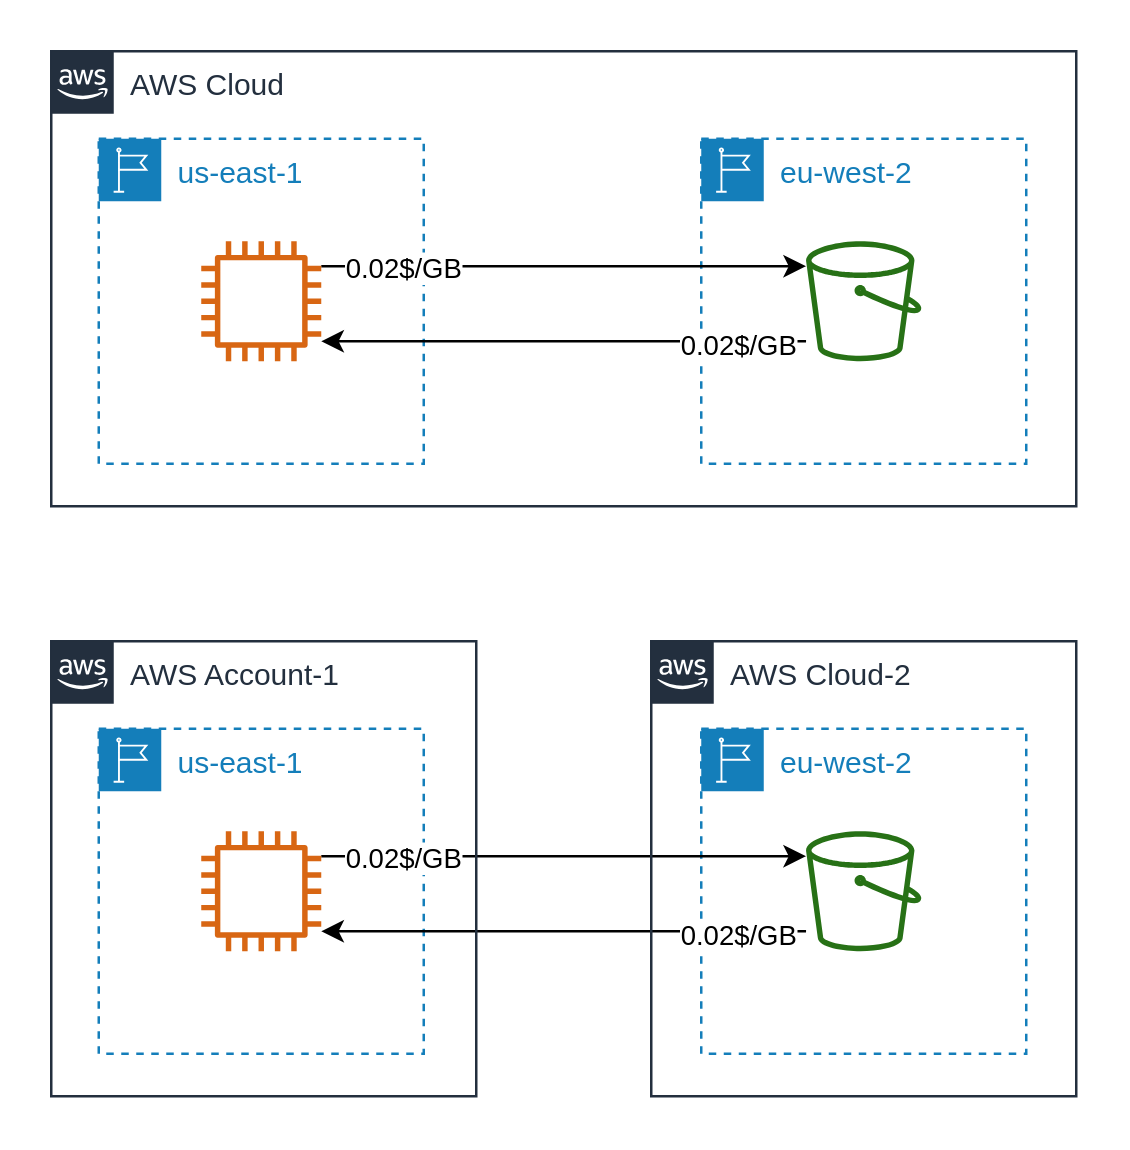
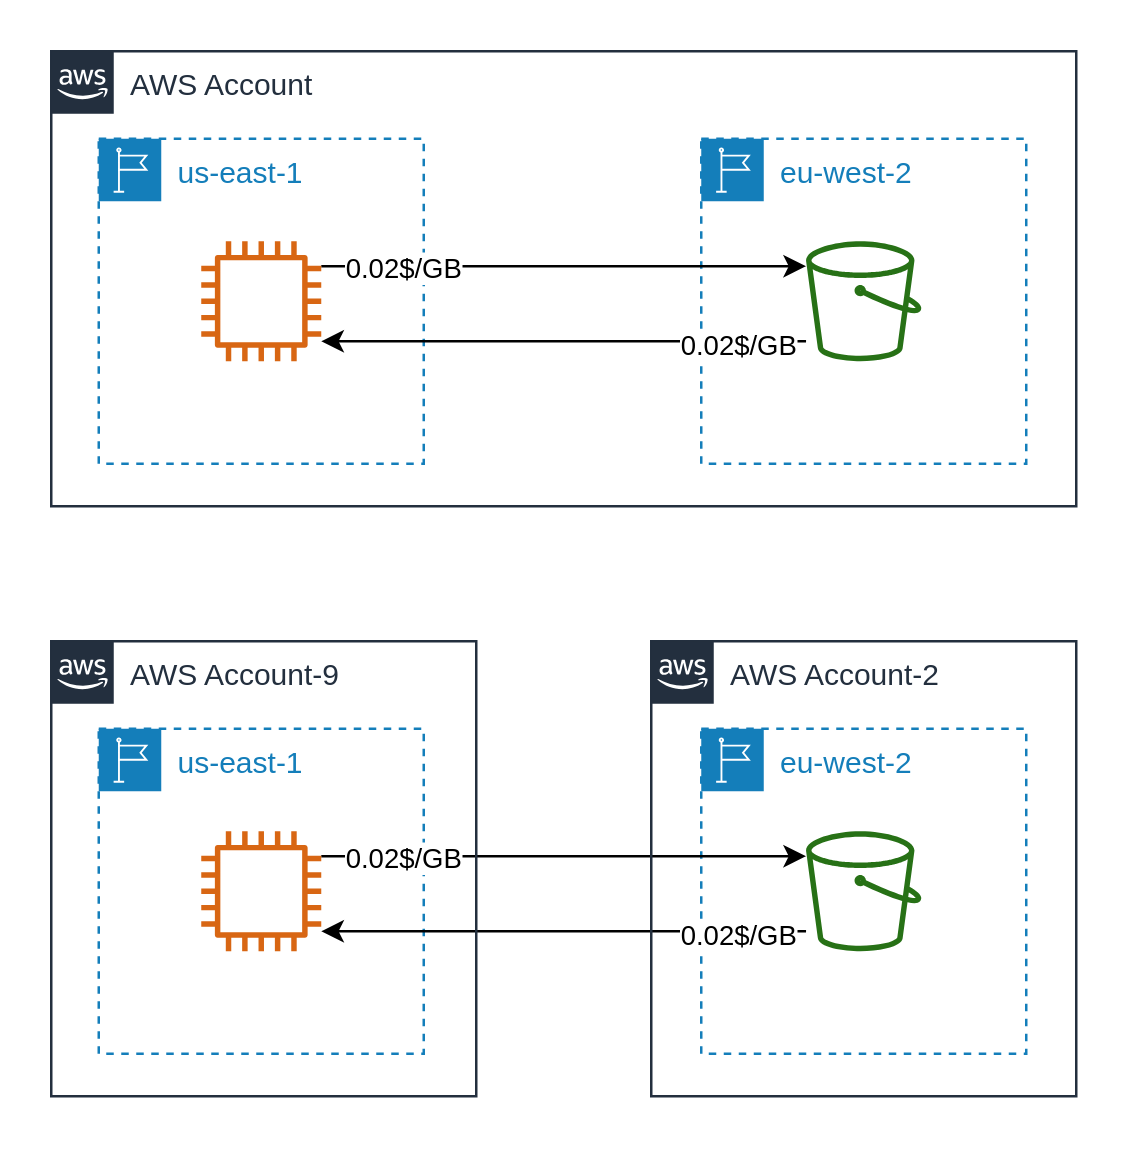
- <mxCell id="10" value="AWS Cloud" style="points=[[0,0],[0.25,0],[0.5,0],[0.75,0],[1,0],[1,0.25],[1,0.5],[1,0.75],[1,1],[0.75,1],[0.5,1],[0.25,1],[0,1],[0,0.75],[0,0.5],[0,0.25]];outlineConnect=0;gradientColor=none;html=1;whiteSpace=wrap;fontSize=12;fontStyle=0;shape=mxgraph.aws4.group;grIcon=mxgraph.aws4.group_aws_cloud_alt;strokeColor=#232F3E;fillColor=none;verticalAlign=top;align=left;spacingLeft=30;fontColor=#232F3E;dashed=0;" vertex="1" parent="1"><mxGeometry x="20" y="20" width="410" height="182" as="geometry" /></mxCell>
+ <mxCell id="10" value="AWS Account" style="points=[[0,0],[0.25,0],[0.5,0],[0.75,0],[1,0],[1,0.25],[1,0.5],[1,0.75],[1,1],[0.75,1],[0.5,1],[0.25,1],[0,1],[0,0.75],[0,0.5],[0,0.25]];outlineConnect=0;gradientColor=none;html=1;whiteSpace=wrap;fontSize=12;fontStyle=0;shape=mxgraph.aws4.group;grIcon=mxgraph.aws4.group_aws_cloud_alt;strokeColor=#232F3E;fillColor=none;verticalAlign=top;align=left;spacingLeft=30;fontColor=#232F3E;dashed=0;" vertex="1" parent="1"><mxGeometry x="20" y="20" width="410" height="182" as="geometry" /></mxCell>
- <mxCell id="19" value="AWS Account-1" style="points=[[0,0],[0.25,0],[0.5,0],[0.75,0],[1,0],[1,0.25],[1,0.5],[1,0.75],[1,1],[0.75,1],[0.5,1],[0.25,1],[0,1],[0,0.75],[0,0.5],[0,0.25]];outlineConnect=0;gradientColor=none;html=1;whiteSpace=wrap;fontSize=12;fontStyle=0;shape=mxgraph.aws4.group;grIcon=mxgraph.aws4.group_aws_cloud_alt;strokeColor=#232F3E;fillColor=none;verticalAlign=top;align=left;spacingLeft=30;fontColor=#232F3E;dashed=0;" vertex="1" parent="1"><mxGeometry x="20" y="256" width="170" height="182" as="geometry" /></mxCell>
+ <mxCell id="19" value="AWS Account-9" style="points=[[0,0],[0.25,0],[0.5,0],[0.75,0],[1,0],[1,0.25],[1,0.5],[1,0.75],[1,1],[0.75,1],[0.5,1],[0.25,1],[0,1],[0,0.75],[0,0.5],[0,0.25]];outlineConnect=0;gradientColor=none;html=1;whiteSpace=wrap;fontSize=12;fontStyle=0;shape=mxgraph.aws4.group;grIcon=mxgraph.aws4.group_aws_cloud_alt;strokeColor=#232F3E;fillColor=none;verticalAlign=top;align=left;spacingLeft=30;fontColor=#232F3E;dashed=0;" vertex="1" parent="1"><mxGeometry x="20" y="256" width="170" height="182" as="geometry" /></mxCell>
- <mxCell id="20" value="AWS Cloud-2" style="points=[[0,0],[0.25,0],[0.5,0],[0.75,0],[1,0],[1,0.25],[1,0.5],[1,0.75],[1,1],[0.75,1],[0.5,1],[0.25,1],[0,1],[0,0.75],[0,0.5],[0,0.25]];outlineConnect=0;gradientColor=none;html=1;whiteSpace=wrap;fontSize=12;fontStyle=0;shape=mxgraph.aws4.group;grIcon=mxgraph.aws4.group_aws_cloud_alt;strokeColor=#232F3E;fillColor=none;verticalAlign=top;align=left;spacingLeft=30;fontColor=#232F3E;dashed=0;" vertex="1" parent="1"><mxGeometry x="260" y="256" width="170" height="182" as="geometry" /></mxCell>
+ <mxCell id="20" value="AWS Account-2" style="points=[[0,0],[0.25,0],[0.5,0],[0.75,0],[1,0],[1,0.25],[1,0.5],[1,0.75],[1,1],[0.75,1],[0.5,1],[0.25,1],[0,1],[0,0.75],[0,0.5],[0,0.25]];outlineConnect=0;gradientColor=none;html=1;whiteSpace=wrap;fontSize=12;fontStyle=0;shape=mxgraph.aws4.group;grIcon=mxgraph.aws4.group_aws_cloud_alt;strokeColor=#232F3E;fillColor=none;verticalAlign=top;align=left;spacingLeft=30;fontColor=#232F3E;dashed=0;" vertex="1" parent="1"><mxGeometry x="260" y="256" width="170" height="182" as="geometry" /></mxCell>
